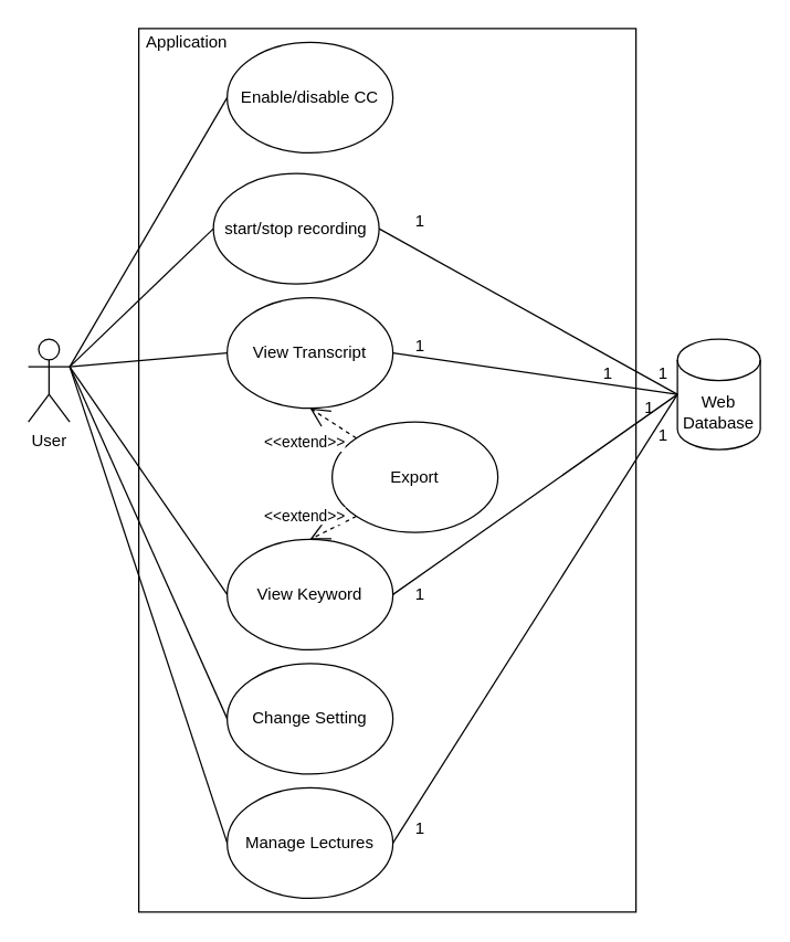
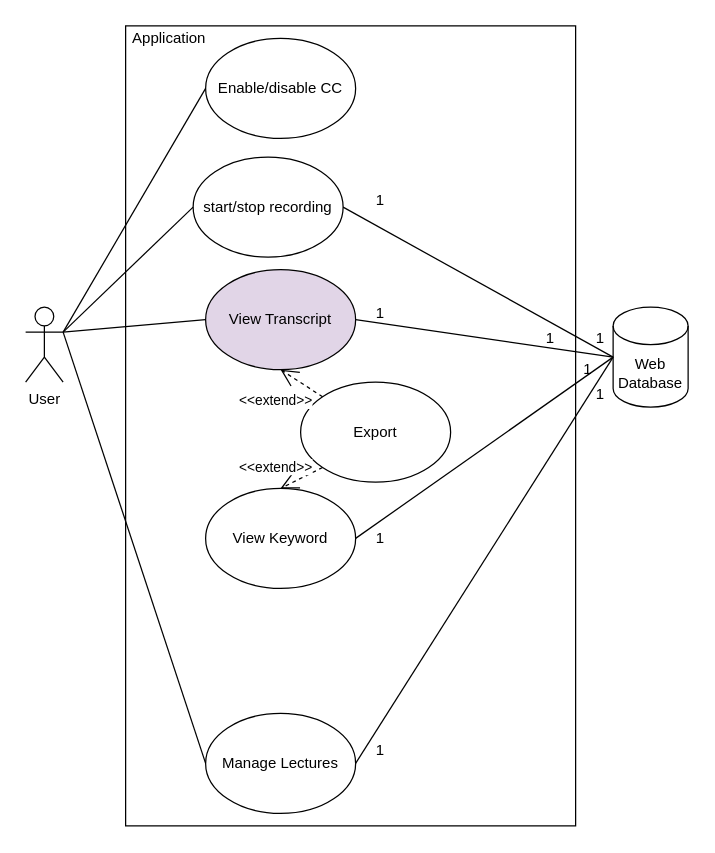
- <mxCell id="5" value="View Transcript" style="ellipse;whiteSpace=wrap;html=1;" parent="1" vertex="1"><mxGeometry x="164" y="215" width="120" height="80" as="geometry" /></mxCell>
+ <mxCell id="5" value="View Transcript" style="ellipse;whiteSpace=wrap;html=1;fillColor=#e1d5e7;" parent="1" vertex="1"><mxGeometry x="164" y="215" width="120" height="80" as="geometry" /></mxCell>
- <mxCell id="15" value="" style="endArrow=none;html=1;exitX=0;exitY=0.5;exitDx=0;exitDy=0;entryX=1;entryY=0.333;entryDx=0;entryDy=0;entryPerimeter=0;" parent="1" source="6" target="2" edge="1"><mxGeometry width="50" height="50" relative="1" as="geometry"><mxPoint x="200" y="280" as="sourcePoint" /><mxPoint x="70" y="260" as="targetPoint" /></mxGeometry></mxCell>
- <mxCell id="16" value="" style="endArrow=none;html=1;exitX=0;exitY=0.5;exitDx=0;exitDy=0;entryX=1;entryY=0.333;entryDx=0;entryDy=0;entryPerimeter=0;" parent="1" source="8" target="2" edge="1"><mxGeometry width="50" height="50" relative="1" as="geometry"><mxPoint x="200" y="280" as="sourcePoint" /><mxPoint x="20" y="250" as="targetPoint" /></mxGeometry></mxCell>
- <mxCell id="8" value="&lt;div&gt;Change Setting&lt;/div&gt;" style="ellipse;whiteSpace=wrap;html=1;" parent="1" vertex="1"><mxGeometry x="164" y="480" width="120" height="80" as="geometry" /></mxCell>
